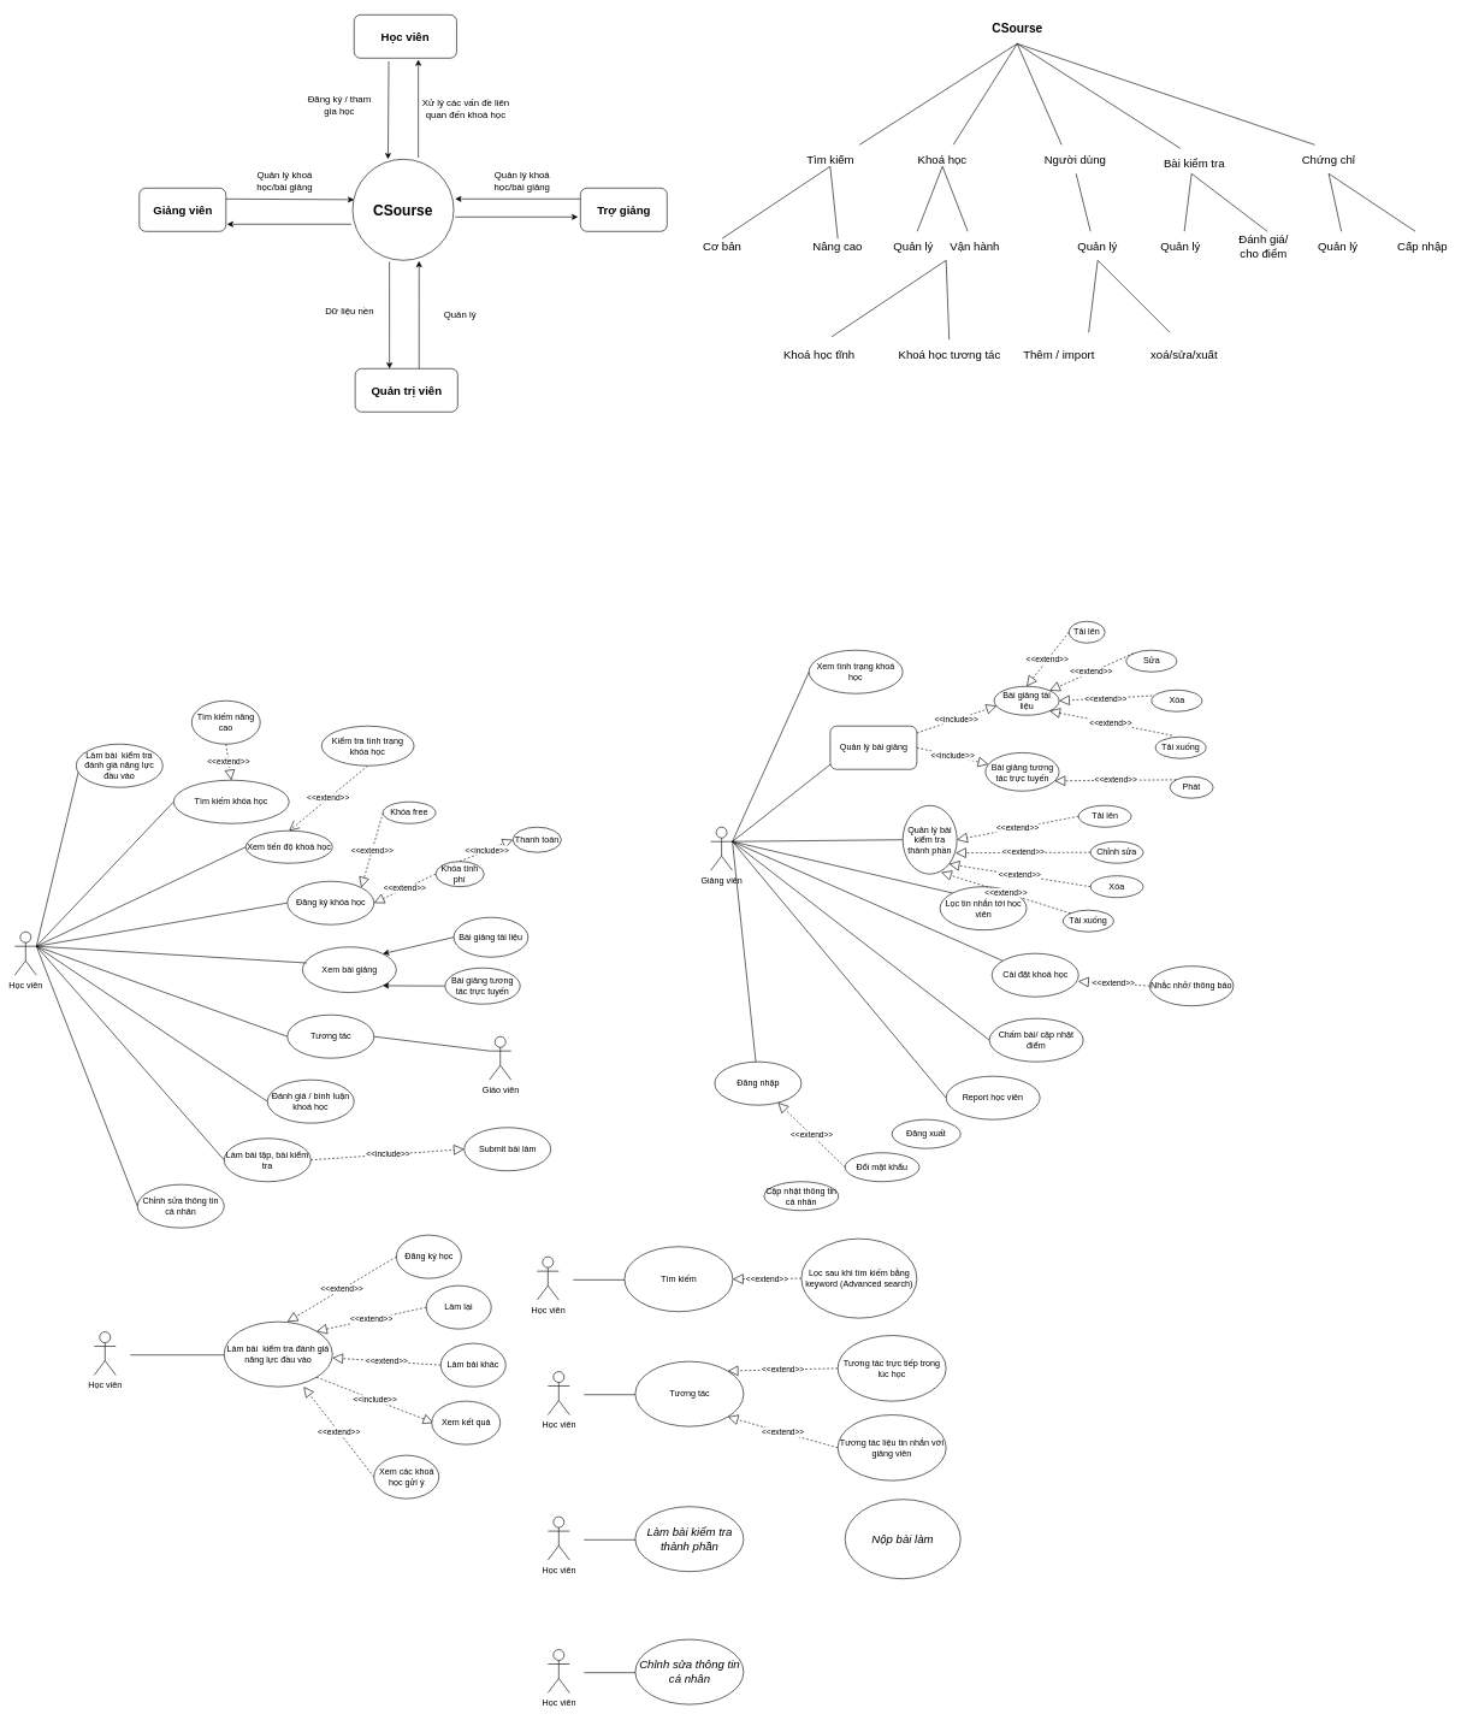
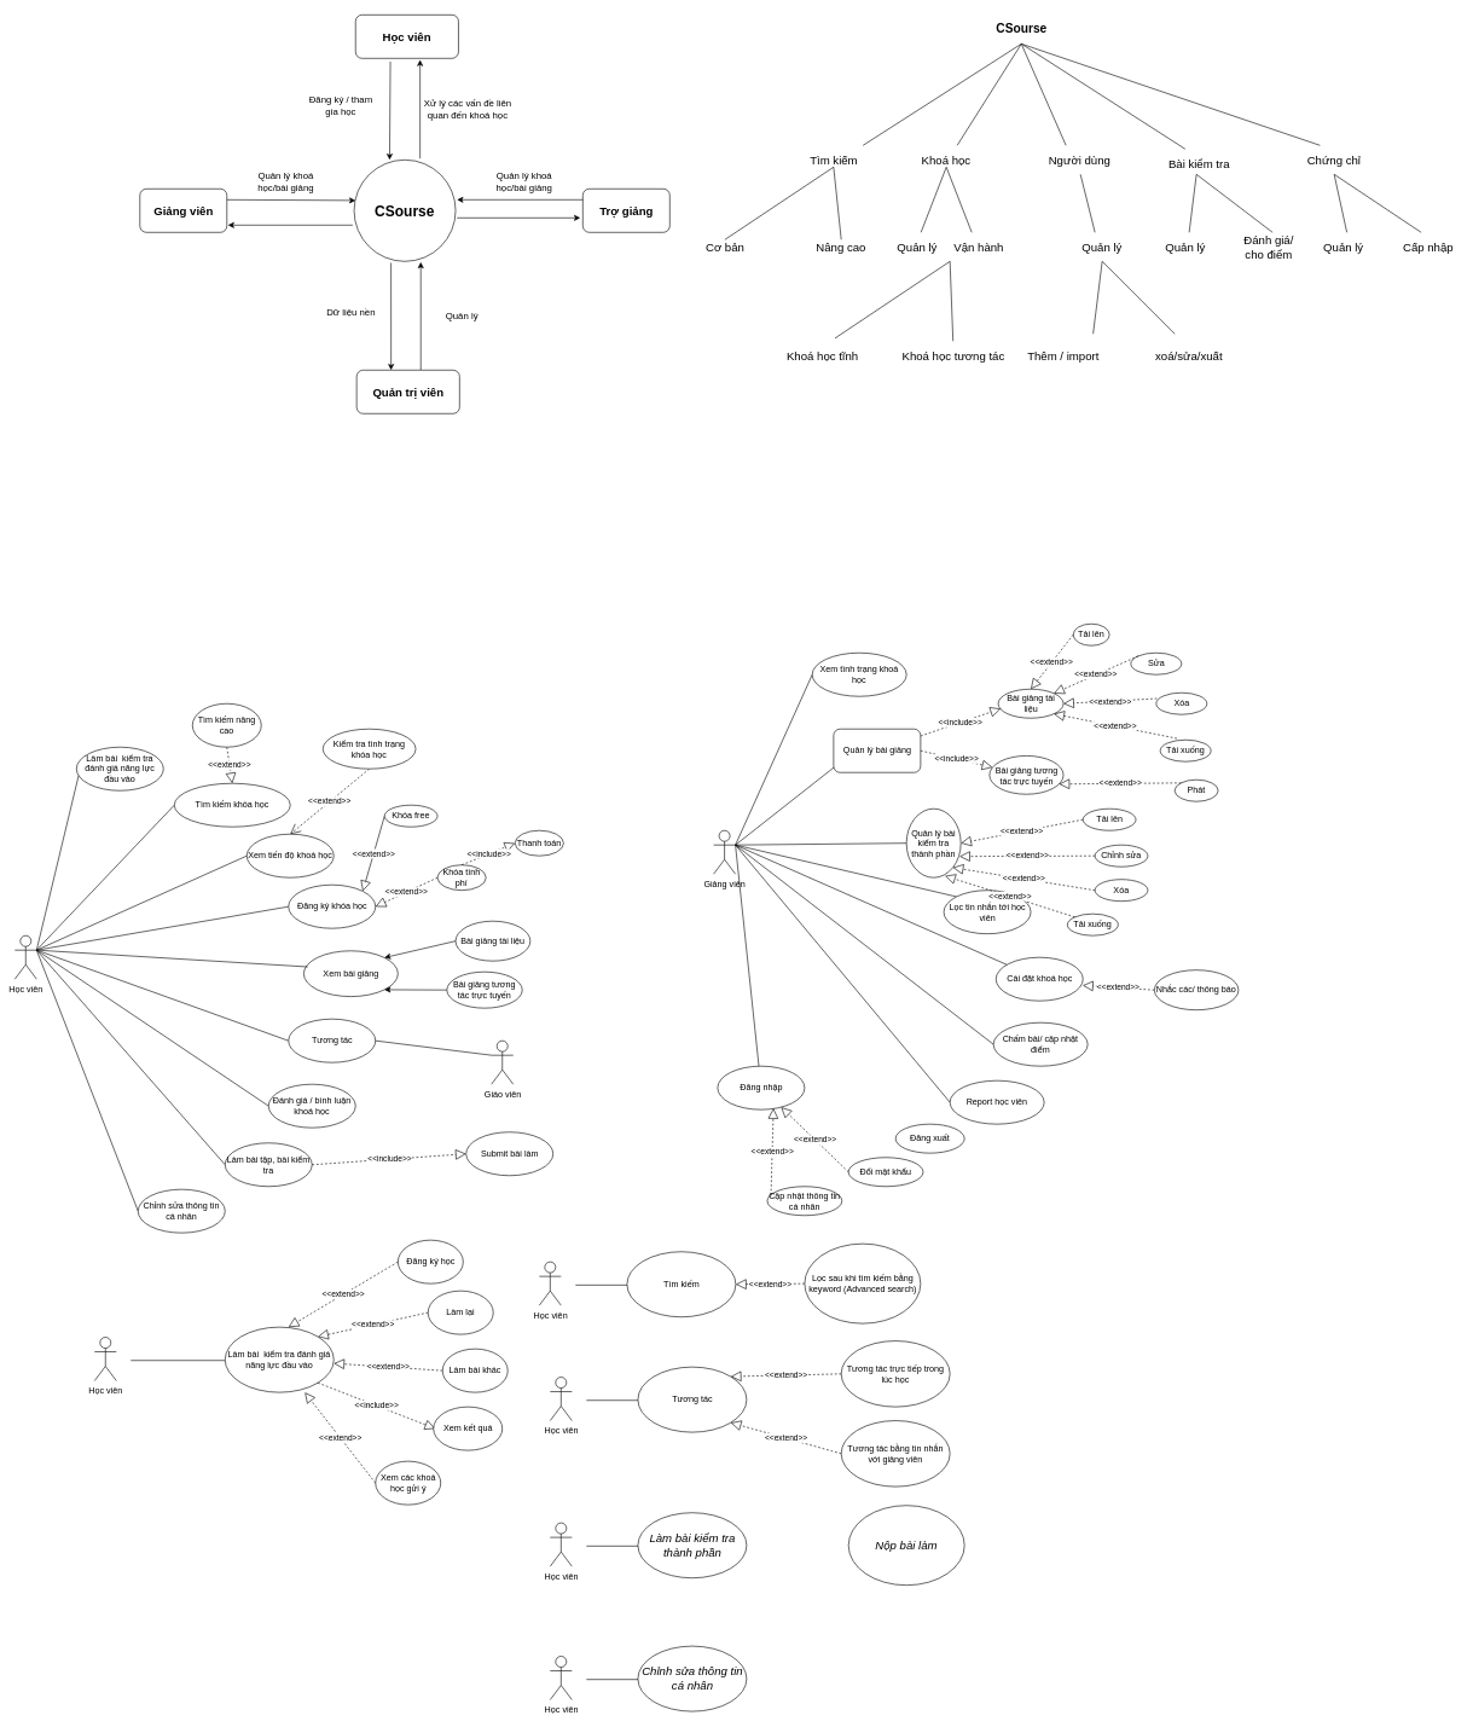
- <mxCell id="10" value="&amp;lt;&amp;lt;extend&amp;gt;&amp;gt;" style="endArrow=block;dashed=1;endFill=0;endSize=12;html=1;entryX=1;entryY=0;entryDx=0;entryDy=0;exitX=0;exitY=0.5;exitDx=0;exitDy=0;" parent="1" source="13" target="8" edge="1"><mxGeometry width="160" relative="1" as="geometry"><mxPoint x="610" y="1380" as="sourcePoint" /><mxPoint x="472.04" y="1391" as="targetPoint" /></mxGeometry></mxCell>
+ <mxCell id="10" value="&amp;lt;&amp;lt;extend&amp;gt;&amp;gt;" style="endArrow=block;dashed=0;endFill=0;endSize=12;html=1;entryX=1;entryY=0;entryDx=0;entryDy=0;exitX=0;exitY=0.5;exitDx=0;exitDy=0;" parent="1" source="13" target="8" edge="1"><mxGeometry width="160" relative="1" as="geometry"><mxPoint x="610" y="1380" as="sourcePoint" /><mxPoint x="472.04" y="1391" as="targetPoint" /></mxGeometry></mxCell>
- <mxCell id="7" value="Xem tiến độ khoá học" style="ellipse;whiteSpace=wrap;html=1;" parent="1" vertex="1"><mxGeometry x="340" y="1150" width="120" height="45" as="geometry" /></mxCell>
+ <mxCell id="7" value="Xem tiến độ khoá học" style="ellipse;whiteSpace=wrap;html=1;" parent="1" vertex="1"><mxGeometry x="340" y="1150" width="120" height="60" as="geometry" /></mxCell>
- <mxCell id="110" value="Nhắc nhở/ thông báo" style="ellipse;whiteSpace=wrap;html=1;shadow=0;" parent="1" vertex="1"><mxGeometry x="1592" y="1337.5" width="116" height="55" as="geometry" /></mxCell>
+ <mxCell id="110" value="Nhắc các/ thông báo" style="ellipse;whiteSpace=wrap;html=1;shadow=0;" parent="1" vertex="1"><mxGeometry x="1592" y="1337.5" width="116" height="55" as="geometry" /></mxCell>
+ <mxCell id="92" value="&amp;lt;&amp;lt;extend&amp;gt;&amp;gt;" style="endArrow=block;dashed=1;endFill=0;endSize=12;html=1;exitX=0.049;exitY=0.3;exitDx=0;exitDy=0;exitPerimeter=0;entryX=0.642;entryY=0.967;entryDx=0;entryDy=0;entryPerimeter=0;" parent="1" source="91" target="78" edge="1"><mxGeometry width="160" relative="1" as="geometry"><mxPoint x="1313.5" y="1455" as="sourcePoint" /><mxPoint x="1187.571" y="1395.625" as="targetPoint" /></mxGeometry></mxCell>
- <mxCell id="62" value="Tương tác liệu tin nhắn với giảng viên" style="ellipse;whiteSpace=wrap;html=1;" parent="1" vertex="1"><mxGeometry x="1160" y="1959" width="150" height="91" as="geometry" /></mxCell>
+ <mxCell id="62" value="Tương tác bằng tin nhắn với giảng viên" style="ellipse;whiteSpace=wrap;html=1;" parent="1" vertex="1"><mxGeometry x="1160" y="1959" width="150" height="91" as="geometry" /></mxCell>
